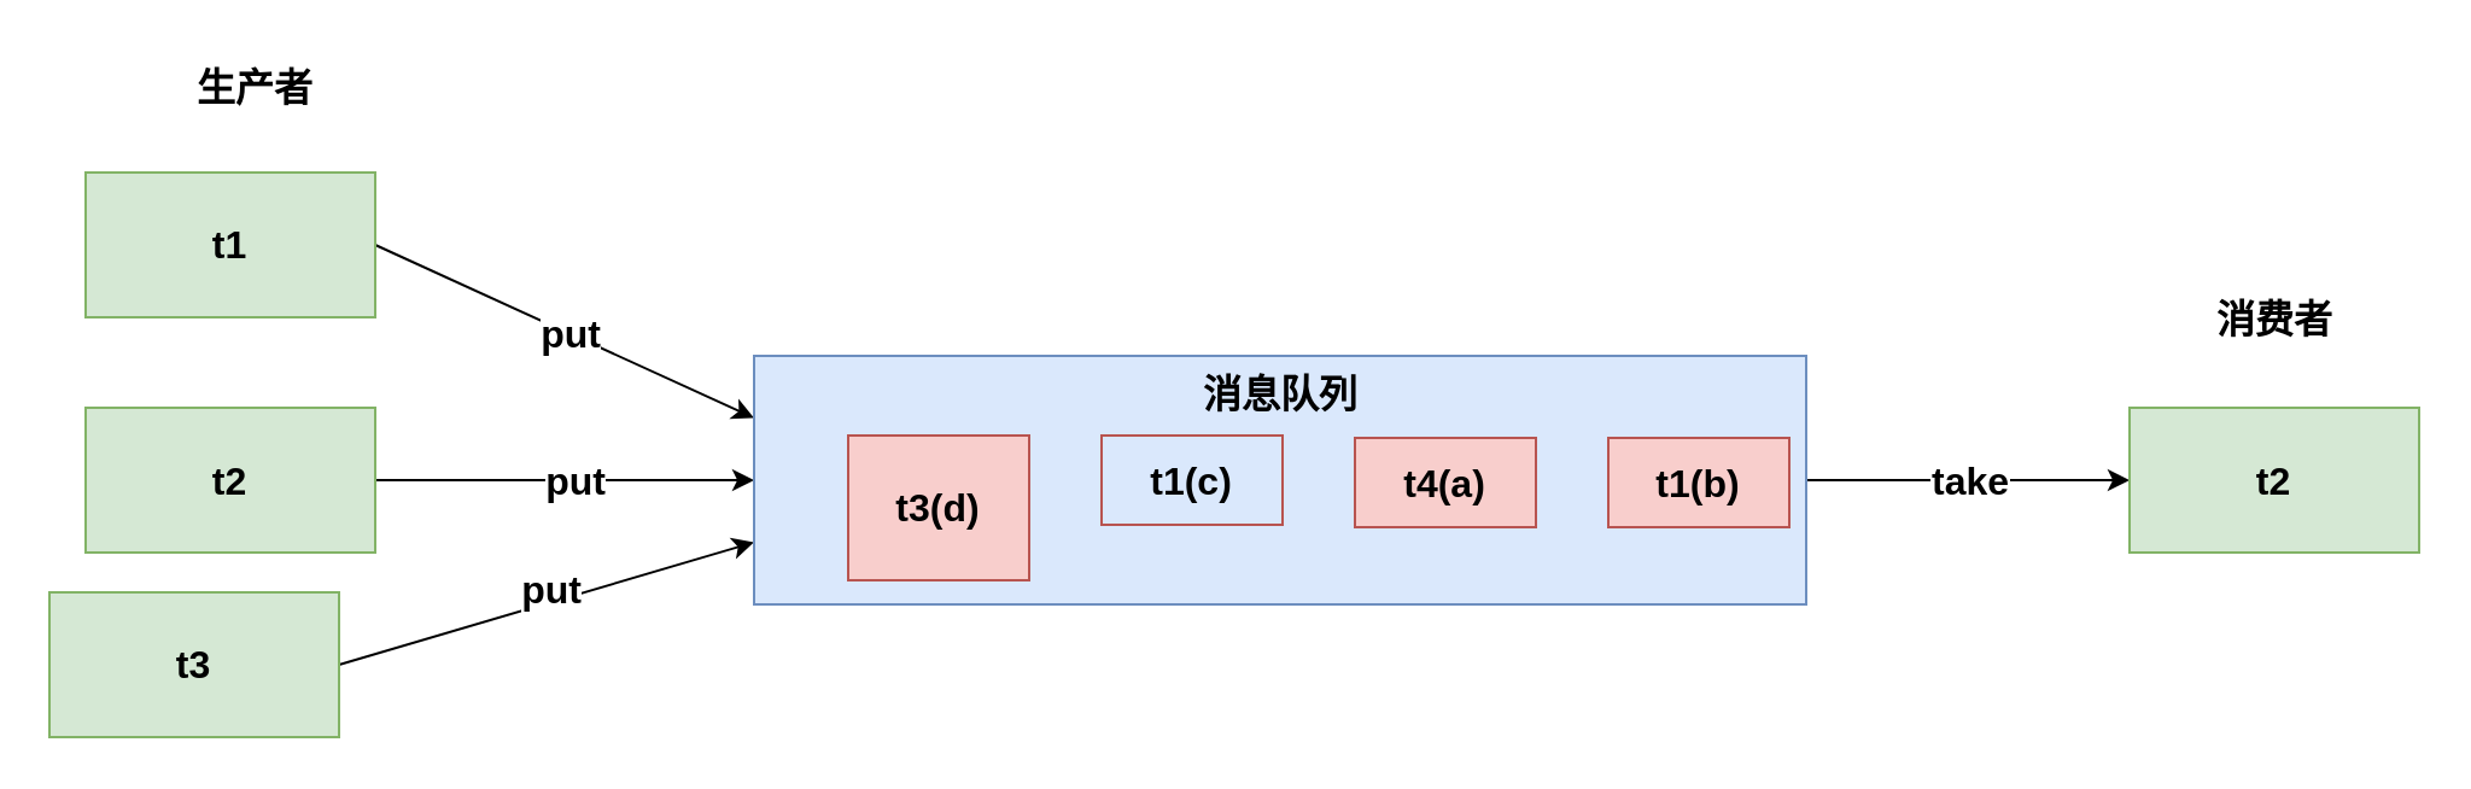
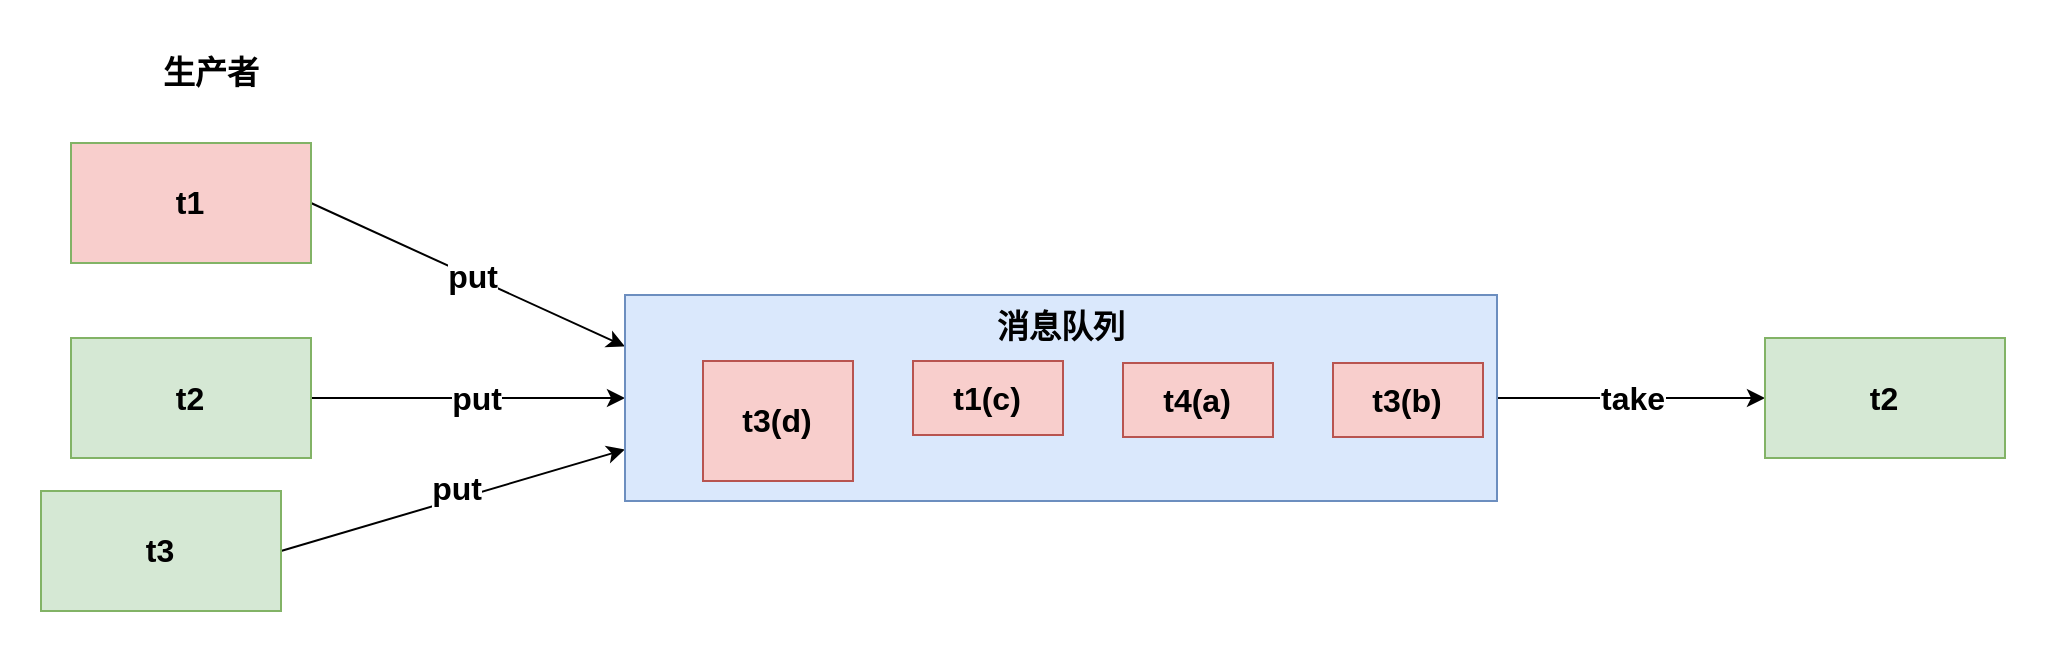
- <mxCell id="4" value="&lt;font style=&quot;font-size: 16px;&quot;&gt;&lt;b&gt;t1&lt;/b&gt;&lt;/font&gt;" style="rounded=0;whiteSpace=wrap;html=1;fillColor=#d5e8d4;strokeColor=#82b366;" vertex="1" parent="1"><mxGeometry x="35" y="71" width="120" height="60" as="geometry" /></mxCell>
+ <mxCell id="4" value="&lt;font style=&quot;font-size: 16px;&quot;&gt;&lt;b&gt;t1&lt;/b&gt;&lt;/font&gt;" style="rounded=0;whiteSpace=wrap;html=1;fillColor=#f8cecc;strokeColor=#82b366;" vertex="1" parent="1"><mxGeometry x="35" y="71" width="120" height="60" as="geometry" /></mxCell>
- <mxCell id="21" value="&lt;font style=&quot;font-size: 16px;&quot;&gt;&lt;b&gt;消费者&lt;/b&gt;&lt;/font&gt;" style="text;html=1;align=center;verticalAlign=middle;resizable=0;points=[];autosize=1;strokeColor=none;fillColor=none;" vertex="1" parent="1"><mxGeometry x="909" y="116" width="66" height="31" as="geometry" /></mxCell>
- <mxCell id="17" value="&lt;b&gt;&lt;font style=&quot;font-size: 16px;&quot;&gt;t1(c)&lt;/font&gt;&lt;/b&gt;" style="rounded=0;whiteSpace=wrap;html=1;fillColor=#dae8fc;strokeColor=#b85450;" vertex="1" parent="1"><mxGeometry x="456" y="180" width="75" height="37" as="geometry" /></mxCell>
+ <mxCell id="17" value="&lt;b&gt;&lt;font style=&quot;font-size: 16px;&quot;&gt;t1(c)&lt;/font&gt;&lt;/b&gt;" style="rounded=0;whiteSpace=wrap;html=1;fillColor=#f8cecc;strokeColor=#b85450;" vertex="1" parent="1"><mxGeometry x="456" y="180" width="75" height="37" as="geometry" /></mxCell>
- <mxCell id="19" value="&lt;b&gt;&lt;font style=&quot;font-size: 16px;&quot;&gt;t1(b)&lt;/font&gt;&lt;/b&gt;" style="rounded=0;whiteSpace=wrap;html=1;fillColor=#f8cecc;strokeColor=#b85450;" vertex="1" parent="1"><mxGeometry x="666" y="181" width="75" height="37" as="geometry" /></mxCell>
+ <mxCell id="19" value="&lt;b&gt;&lt;font style=&quot;font-size: 16px;&quot;&gt;t3(b)&lt;/font&gt;&lt;/b&gt;" style="rounded=0;whiteSpace=wrap;html=1;fillColor=#f8cecc;strokeColor=#b85450;" vertex="1" parent="1"><mxGeometry x="666" y="181" width="75" height="37" as="geometry" /></mxCell>
